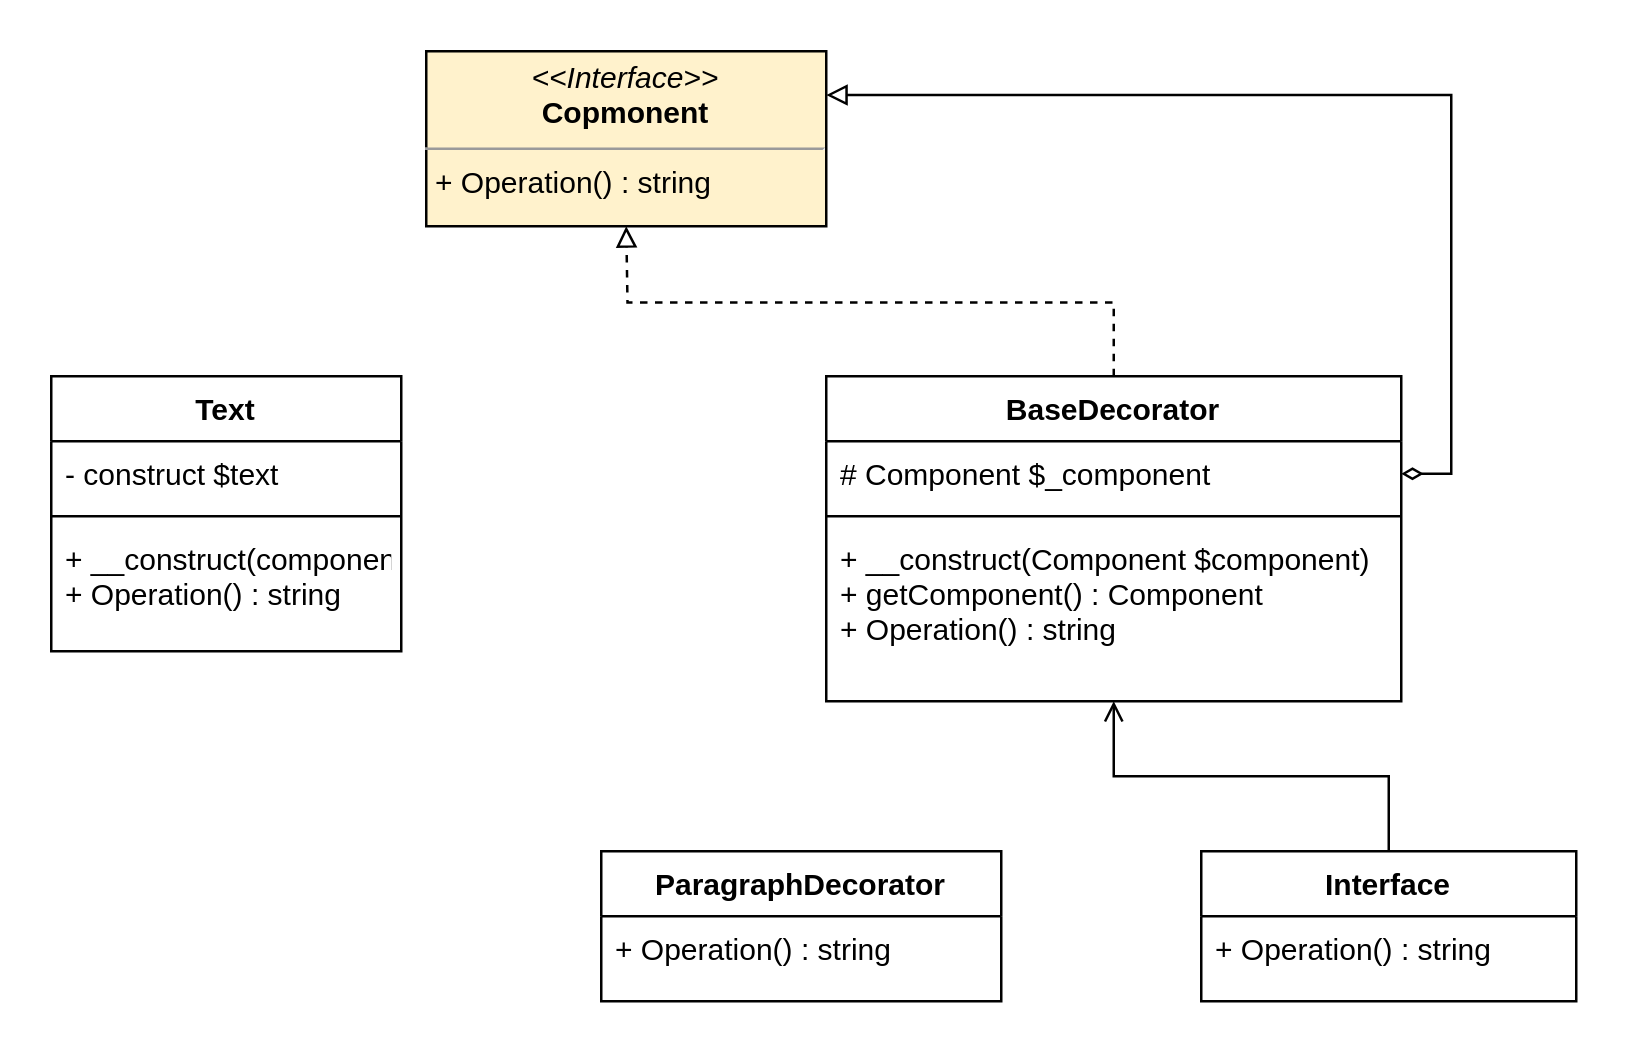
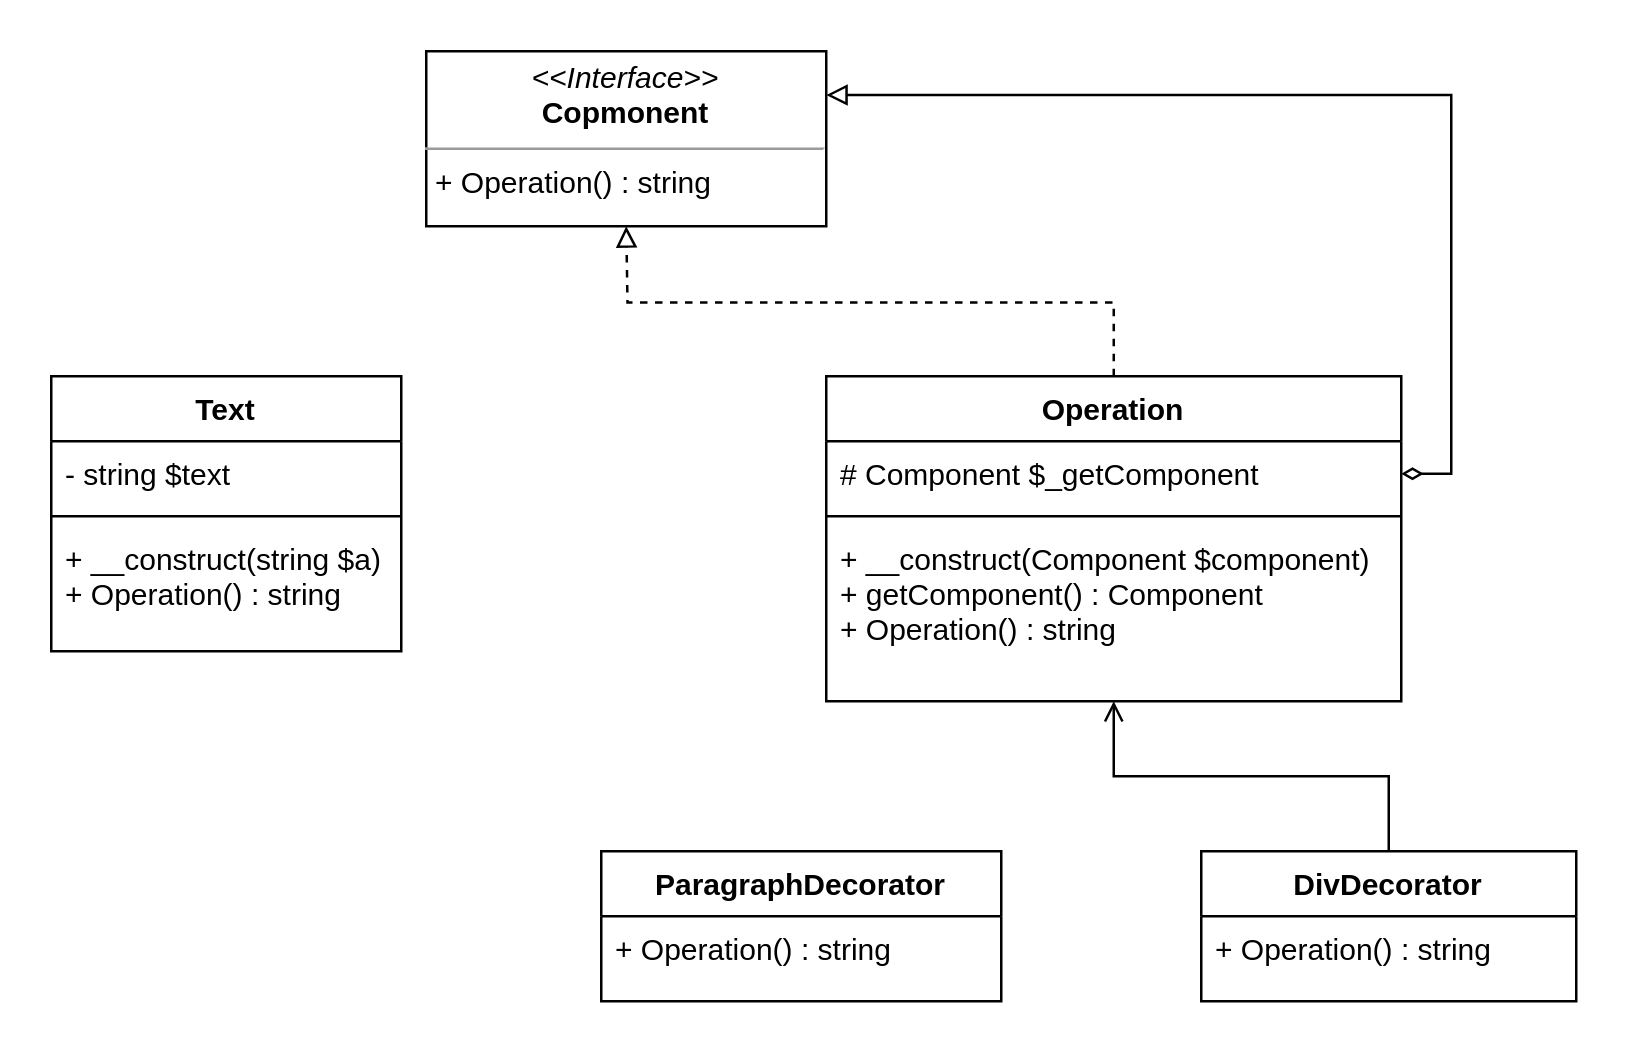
- <mxCell id="2" value="&lt;p style=&quot;margin: 0px ; margin-top: 4px ; text-align: center&quot;&gt;&lt;i&gt;&amp;lt;&amp;lt;Interface&amp;gt;&amp;gt;&lt;/i&gt;&lt;br&gt;&lt;b&gt;Copmonent&lt;/b&gt;&lt;/p&gt;&lt;hr size=&quot;1&quot;&gt;&lt;p style=&quot;margin: 0px ; margin-left: 4px&quot;&gt;+ Operation() : string&lt;/p&gt;" style="verticalAlign=top;align=left;overflow=fill;fontSize=12;fontFamily=Helvetica;html=1;fillColor=#fff2cc;" vertex="1" parent="1"><mxGeometry x="170" y="20" width="160" height="70" as="geometry" /></mxCell>
+ <mxCell id="2" value="&lt;p style=&quot;margin: 0px ; margin-top: 4px ; text-align: center&quot;&gt;&lt;i&gt;&amp;lt;&amp;lt;Interface&amp;gt;&amp;gt;&lt;/i&gt;&lt;br&gt;&lt;b&gt;Copmonent&lt;/b&gt;&lt;/p&gt;&lt;hr size=&quot;1&quot;&gt;&lt;p style=&quot;margin: 0px ; margin-left: 4px&quot;&gt;+ Operation() : string&lt;/p&gt;" style="verticalAlign=top;align=left;overflow=fill;fontSize=12;fontFamily=Helvetica;html=1;" vertex="1" parent="1"><mxGeometry x="170" y="20" width="160" height="70" as="geometry" /></mxCell>
- <mxCell id="8" value="BaseDecorator" style="swimlane;fontStyle=1;align=center;verticalAlign=top;childLayout=stackLayout;horizontal=1;startSize=26;horizontalStack=0;resizeParent=1;resizeParentMax=0;resizeLast=0;collapsible=1;marginBottom=0;" vertex="1" parent="1"><mxGeometry x="330" y="150" width="230" height="130" as="geometry" /></mxCell>
+ <mxCell id="8" value="Operation" style="swimlane;fontStyle=1;align=center;verticalAlign=top;childLayout=stackLayout;horizontal=1;startSize=26;horizontalStack=0;resizeParent=1;resizeParentMax=0;resizeLast=0;collapsible=1;marginBottom=0;" vertex="1" parent="1"><mxGeometry x="330" y="150" width="230" height="130" as="geometry" /></mxCell>
- <mxCell id="4" value="- construct $text" style="text;strokeColor=none;fillColor=none;align=left;verticalAlign=top;spacingLeft=4;spacingRight=4;overflow=hidden;rotatable=0;points=[[0,0.5],[1,0.5]];portConstraint=eastwest;" vertex="1" parent="3"><mxGeometry y="26" width="140" height="26" as="geometry" /></mxCell>
+ <mxCell id="4" value="- string $text" style="text;strokeColor=none;fillColor=none;align=left;verticalAlign=top;spacingLeft=4;spacingRight=4;overflow=hidden;rotatable=0;points=[[0,0.5],[1,0.5]];portConstraint=eastwest;" vertex="1" parent="3"><mxGeometry y="26" width="140" height="26" as="geometry" /></mxCell>
- <mxCell id="9" value="# Component $_component" style="text;strokeColor=none;fillColor=none;align=left;verticalAlign=top;spacingLeft=4;spacingRight=4;overflow=hidden;rotatable=0;points=[[0,0.5],[1,0.5]];portConstraint=eastwest;" vertex="1" parent="8"><mxGeometry y="26" width="230" height="26" as="geometry" /></mxCell>
+ <mxCell id="9" value="# Component $_getComponent" style="text;strokeColor=none;fillColor=none;align=left;verticalAlign=top;spacingLeft=4;spacingRight=4;overflow=hidden;rotatable=0;points=[[0,0.5],[1,0.5]];portConstraint=eastwest;" vertex="1" parent="8"><mxGeometry y="26" width="230" height="26" as="geometry" /></mxCell>
- <mxCell id="6" value="+ __construct(component $a)&#10;+ Operation() : string" style="text;strokeColor=none;fillColor=none;align=left;verticalAlign=top;spacingLeft=4;spacingRight=4;overflow=hidden;rotatable=0;points=[[0,0.5],[1,0.5]];portConstraint=eastwest;" vertex="1" parent="3"><mxGeometry y="60" width="140" height="50" as="geometry" /></mxCell>
+ <mxCell id="6" value="+ __construct(string $a)&#10;+ Operation() : string" style="text;strokeColor=none;fillColor=none;align=left;verticalAlign=top;spacingLeft=4;spacingRight=4;overflow=hidden;rotatable=0;points=[[0,0.5],[1,0.5]];portConstraint=eastwest;" vertex="1" parent="3"><mxGeometry y="60" width="140" height="50" as="geometry" /></mxCell>
- <mxCell id="13" value="Interface" style="swimlane;fontStyle=1;align=center;verticalAlign=top;childLayout=stackLayout;horizontal=1;startSize=26;horizontalStack=0;resizeParent=1;resizeParentMax=0;resizeLast=0;collapsible=1;marginBottom=0;" vertex="1" parent="1"><mxGeometry x="480" y="340" width="150" height="60" as="geometry" /></mxCell>
+ <mxCell id="13" value="DivDecorator" style="swimlane;fontStyle=1;align=center;verticalAlign=top;childLayout=stackLayout;horizontal=1;startSize=26;horizontalStack=0;resizeParent=1;resizeParentMax=0;resizeLast=0;collapsible=1;marginBottom=0;" vertex="1" parent="1"><mxGeometry x="480" y="340" width="150" height="60" as="geometry" /></mxCell>
